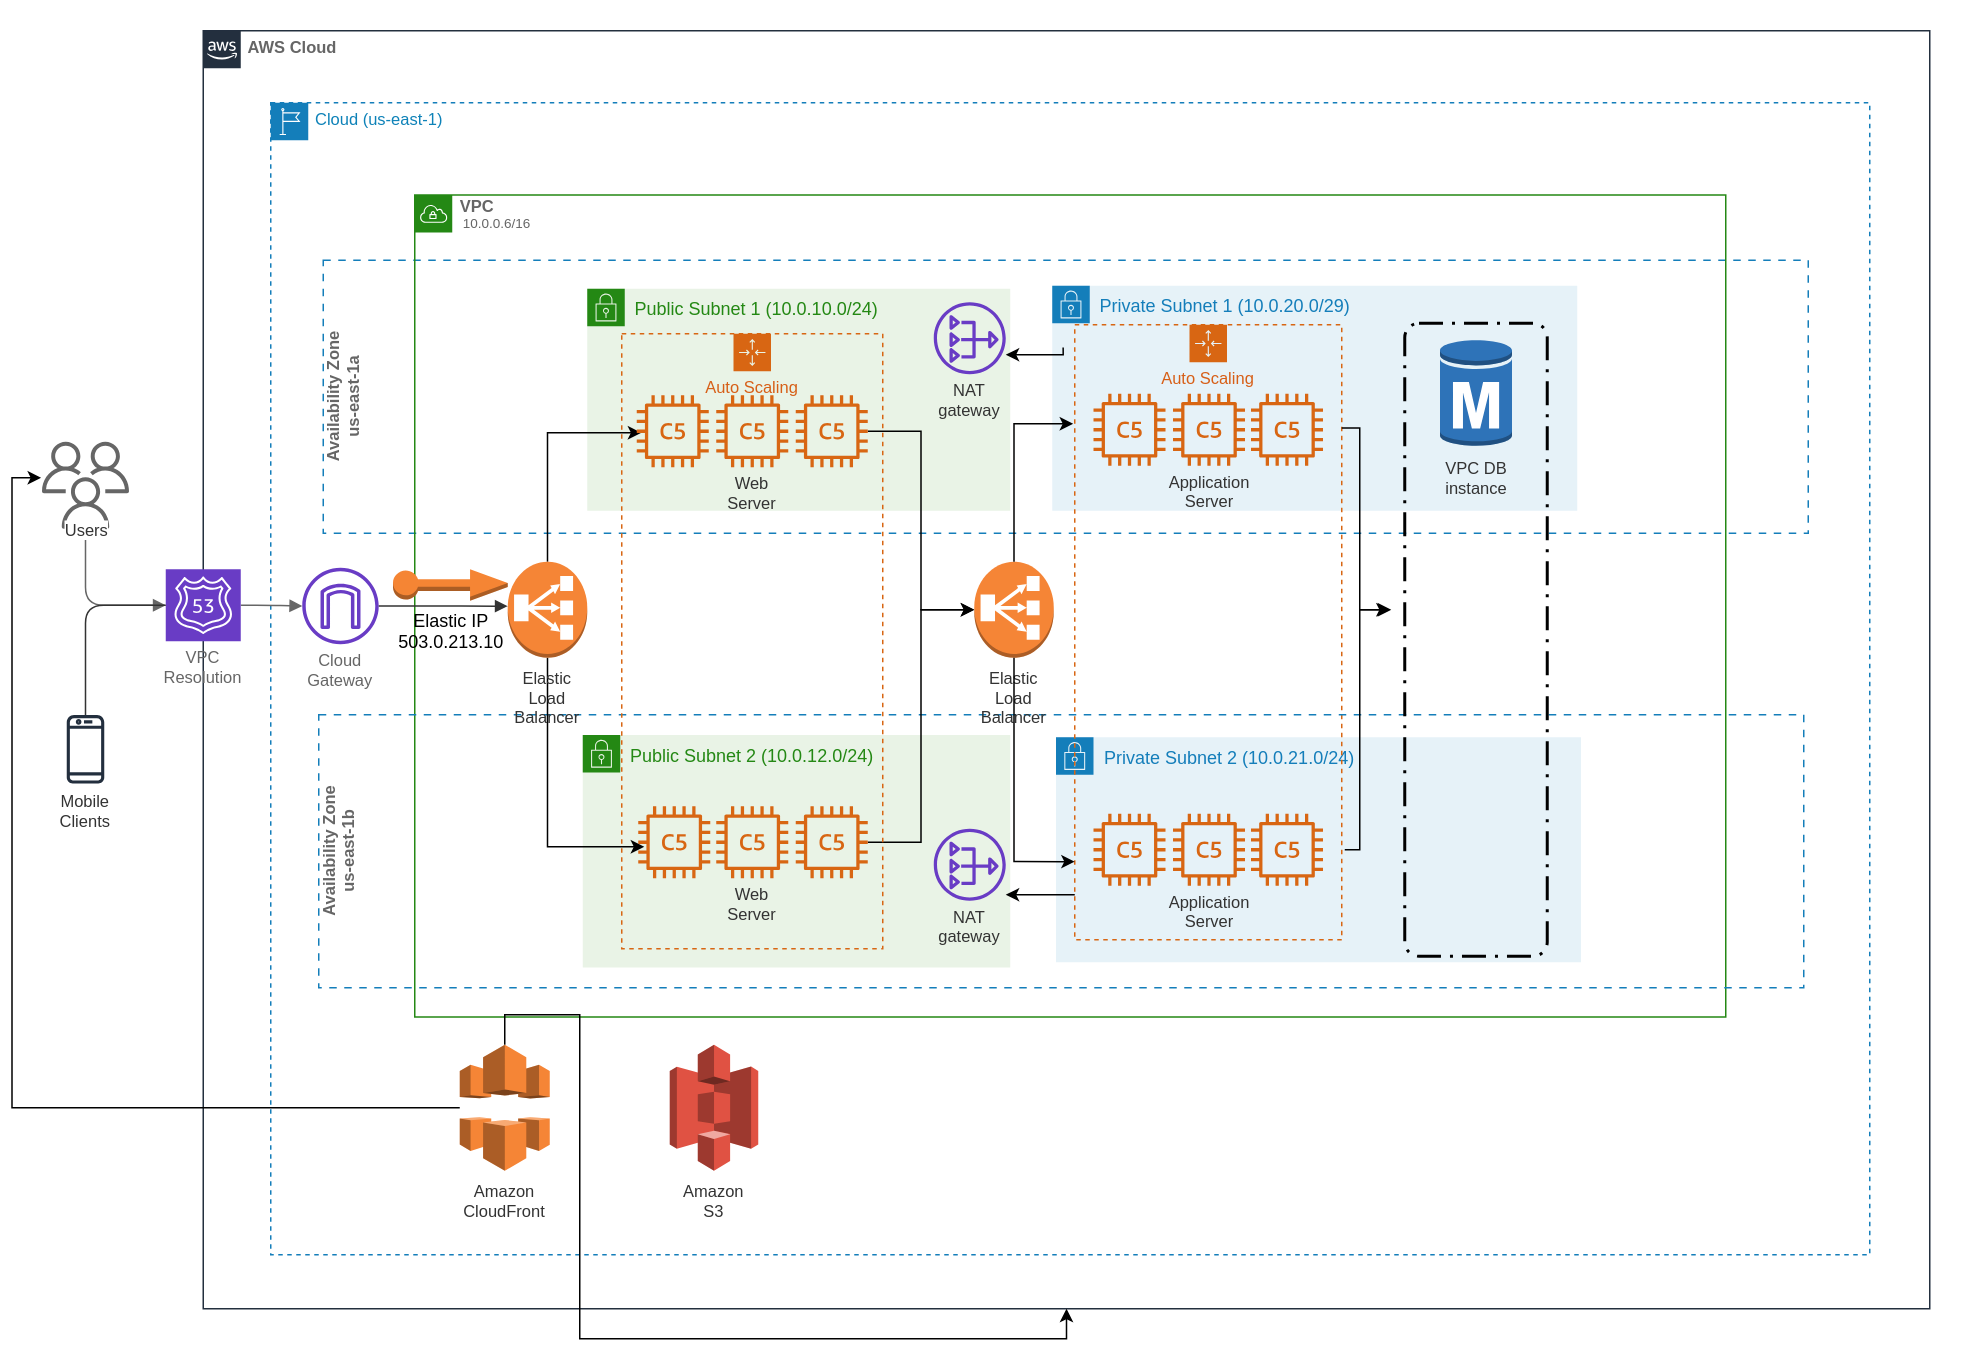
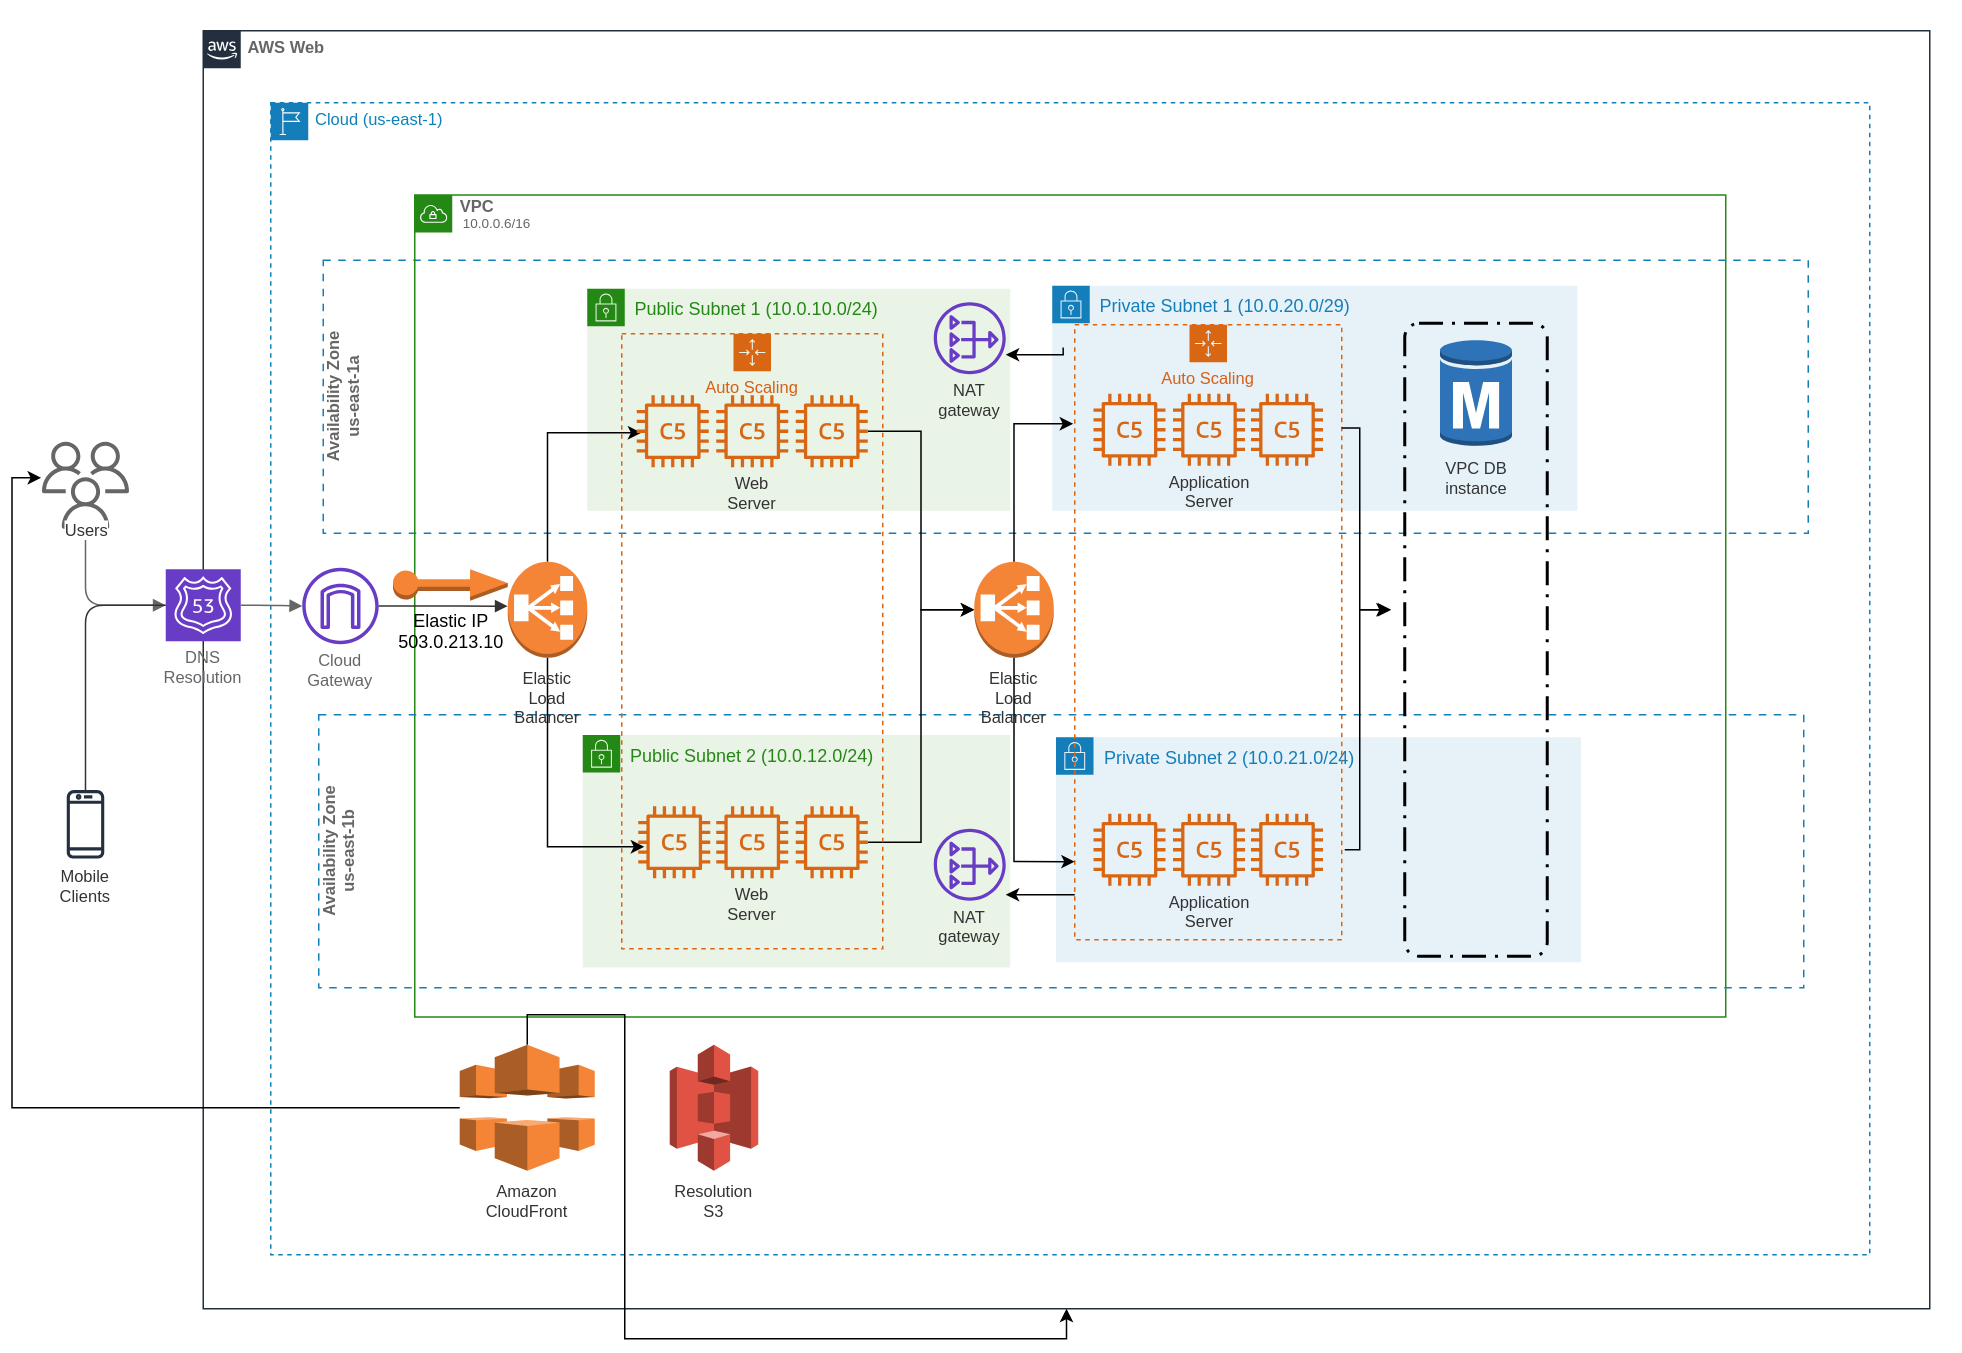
- <mxCell id="10" value="AWS Cloud" style="html=1;whiteSpace=wrap;shape=mxgraph.aws4.group;grIcon=mxgraph.aws4.group_aws_cloud_alt;verticalAlign=top;align=left;spacingLeft=30;fillOpacity=100;fillColor=none;fontSize=11;fontColor=#666666;fontStyle=1;spacing=0;strokeColor=#232f3e;strokeOpacity=100;part=1;" parent="1" vertex="1"><mxGeometry x="128" y="20" width="1151" height="852" as="geometry" /></mxCell>
+ <mxCell id="10" value="AWS Web" style="html=1;whiteSpace=wrap;shape=mxgraph.aws4.group;grIcon=mxgraph.aws4.group_aws_cloud_alt;verticalAlign=top;align=left;spacingLeft=30;fillOpacity=100;fillColor=none;fontSize=11;fontColor=#666666;fontStyle=1;spacing=0;strokeColor=#232f3e;strokeOpacity=100;part=1;" parent="1" vertex="1"><mxGeometry x="128" y="20" width="1151" height="852" as="geometry" /></mxCell>
- <mxCell id="20" value="VPC Resolution" style="html=1;whiteSpace=wrap;shape=mxgraph.aws4.resourceIcon;resIcon=mxgraph.aws4.route_53;labelPosition=center;verticalLabelPosition=bottom;align=center;verticalAlign=top;strokeColor=#ffffff;fontSize=11;fontColor=#666666;spacing=0;strokeOpacity=100;fillColor=#693cc5;" parent="1" vertex="1"><mxGeometry x="103" y="379" width="50" height="48" as="geometry" /></mxCell>
+ <mxCell id="20" value="DNS Resolution" style="html=1;whiteSpace=wrap;shape=mxgraph.aws4.resourceIcon;resIcon=mxgraph.aws4.route_53;labelPosition=center;verticalLabelPosition=bottom;align=center;verticalAlign=top;strokeColor=#ffffff;fontSize=11;fontColor=#666666;spacing=0;strokeOpacity=100;fillColor=#693cc5;" parent="1" vertex="1"><mxGeometry x="103" y="379" width="50" height="48" as="geometry" /></mxCell>
- <mxCell id="21" value="Mobile Clients" style="html=1;whiteSpace=wrap;shape=mxgraph.aws4.mobile_client;labelPosition=center;verticalLabelPosition=bottom;align=center;verticalAlign=top;strokeColor=none;fontSize=11;fontColor=#333333;spacing=0;strokeOpacity=100;rounded=1;absoluteArcSize=1;arcSize=9.6;fillColor=#232f3e;" parent="1" vertex="1"><mxGeometry x="37" y="475" width="25" height="48" as="geometry" /></mxCell>
+ <mxCell id="21" value="Mobile Clients" style="html=1;whiteSpace=wrap;shape=mxgraph.aws4.mobile_client;labelPosition=center;verticalLabelPosition=bottom;align=center;verticalAlign=top;strokeColor=none;fontSize=11;fontColor=#333333;spacing=0;strokeOpacity=100;rounded=1;absoluteArcSize=1;arcSize=9.6;fillColor=#232f3e;" parent="1" vertex="1"><mxGeometry x="37" y="525" width="25" height="48" as="geometry" /></mxCell>
- <mxCell id="25" value="Amazon CloudFront" style="html=1;whiteSpace=wrap;shape=mxgraph.aws3.cloudfront;labelPosition=center;verticalLabelPosition=bottom;align=center;verticalAlign=top;fontSize=11;fontColor=#333333;spacing=3;strokeColor=#333333;strokeOpacity=100;rounded=1;absoluteArcSize=1;arcSize=9.6;fillColor=#f58536;" parent="1" vertex="1"><mxGeometry x="299" y="696" width="60" height="84" as="geometry" /></mxCell>
+ <mxCell id="25" value="Amazon CloudFront" style="html=1;whiteSpace=wrap;shape=mxgraph.aws3.cloudfront;labelPosition=center;verticalLabelPosition=bottom;align=center;verticalAlign=top;fontSize=11;fontColor=#333333;spacing=3;strokeColor=#333333;strokeOpacity=100;rounded=1;absoluteArcSize=1;arcSize=9.6;fillColor=#f58536;" parent="1" vertex="1"><mxGeometry x="299" y="696" width="90" height="84" as="geometry" /></mxCell>
- <mxCell id="26" value="Amazon S3" style="html=1;whiteSpace=wrap;shape=mxgraph.aws3.s3;labelPosition=center;verticalLabelPosition=bottom;align=center;verticalAlign=top;fontSize=11;fontColor=#333333;spacing=3;strokeColor=#333333;strokeOpacity=100;rounded=1;absoluteArcSize=1;arcSize=9.6;fillColor=#e05243;" parent="1" vertex="1"><mxGeometry x="439" y="696" width="59" height="84" as="geometry" /></mxCell>
+ <mxCell id="26" value="Resolution S3" style="html=1;whiteSpace=wrap;shape=mxgraph.aws3.s3;labelPosition=center;verticalLabelPosition=bottom;align=center;verticalAlign=top;fontSize=11;fontColor=#333333;spacing=3;strokeColor=#333333;strokeOpacity=100;rounded=1;absoluteArcSize=1;arcSize=9.6;fillColor=#e05243;" parent="1" vertex="1"><mxGeometry x="439" y="696" width="59" height="84" as="geometry" /></mxCell>
